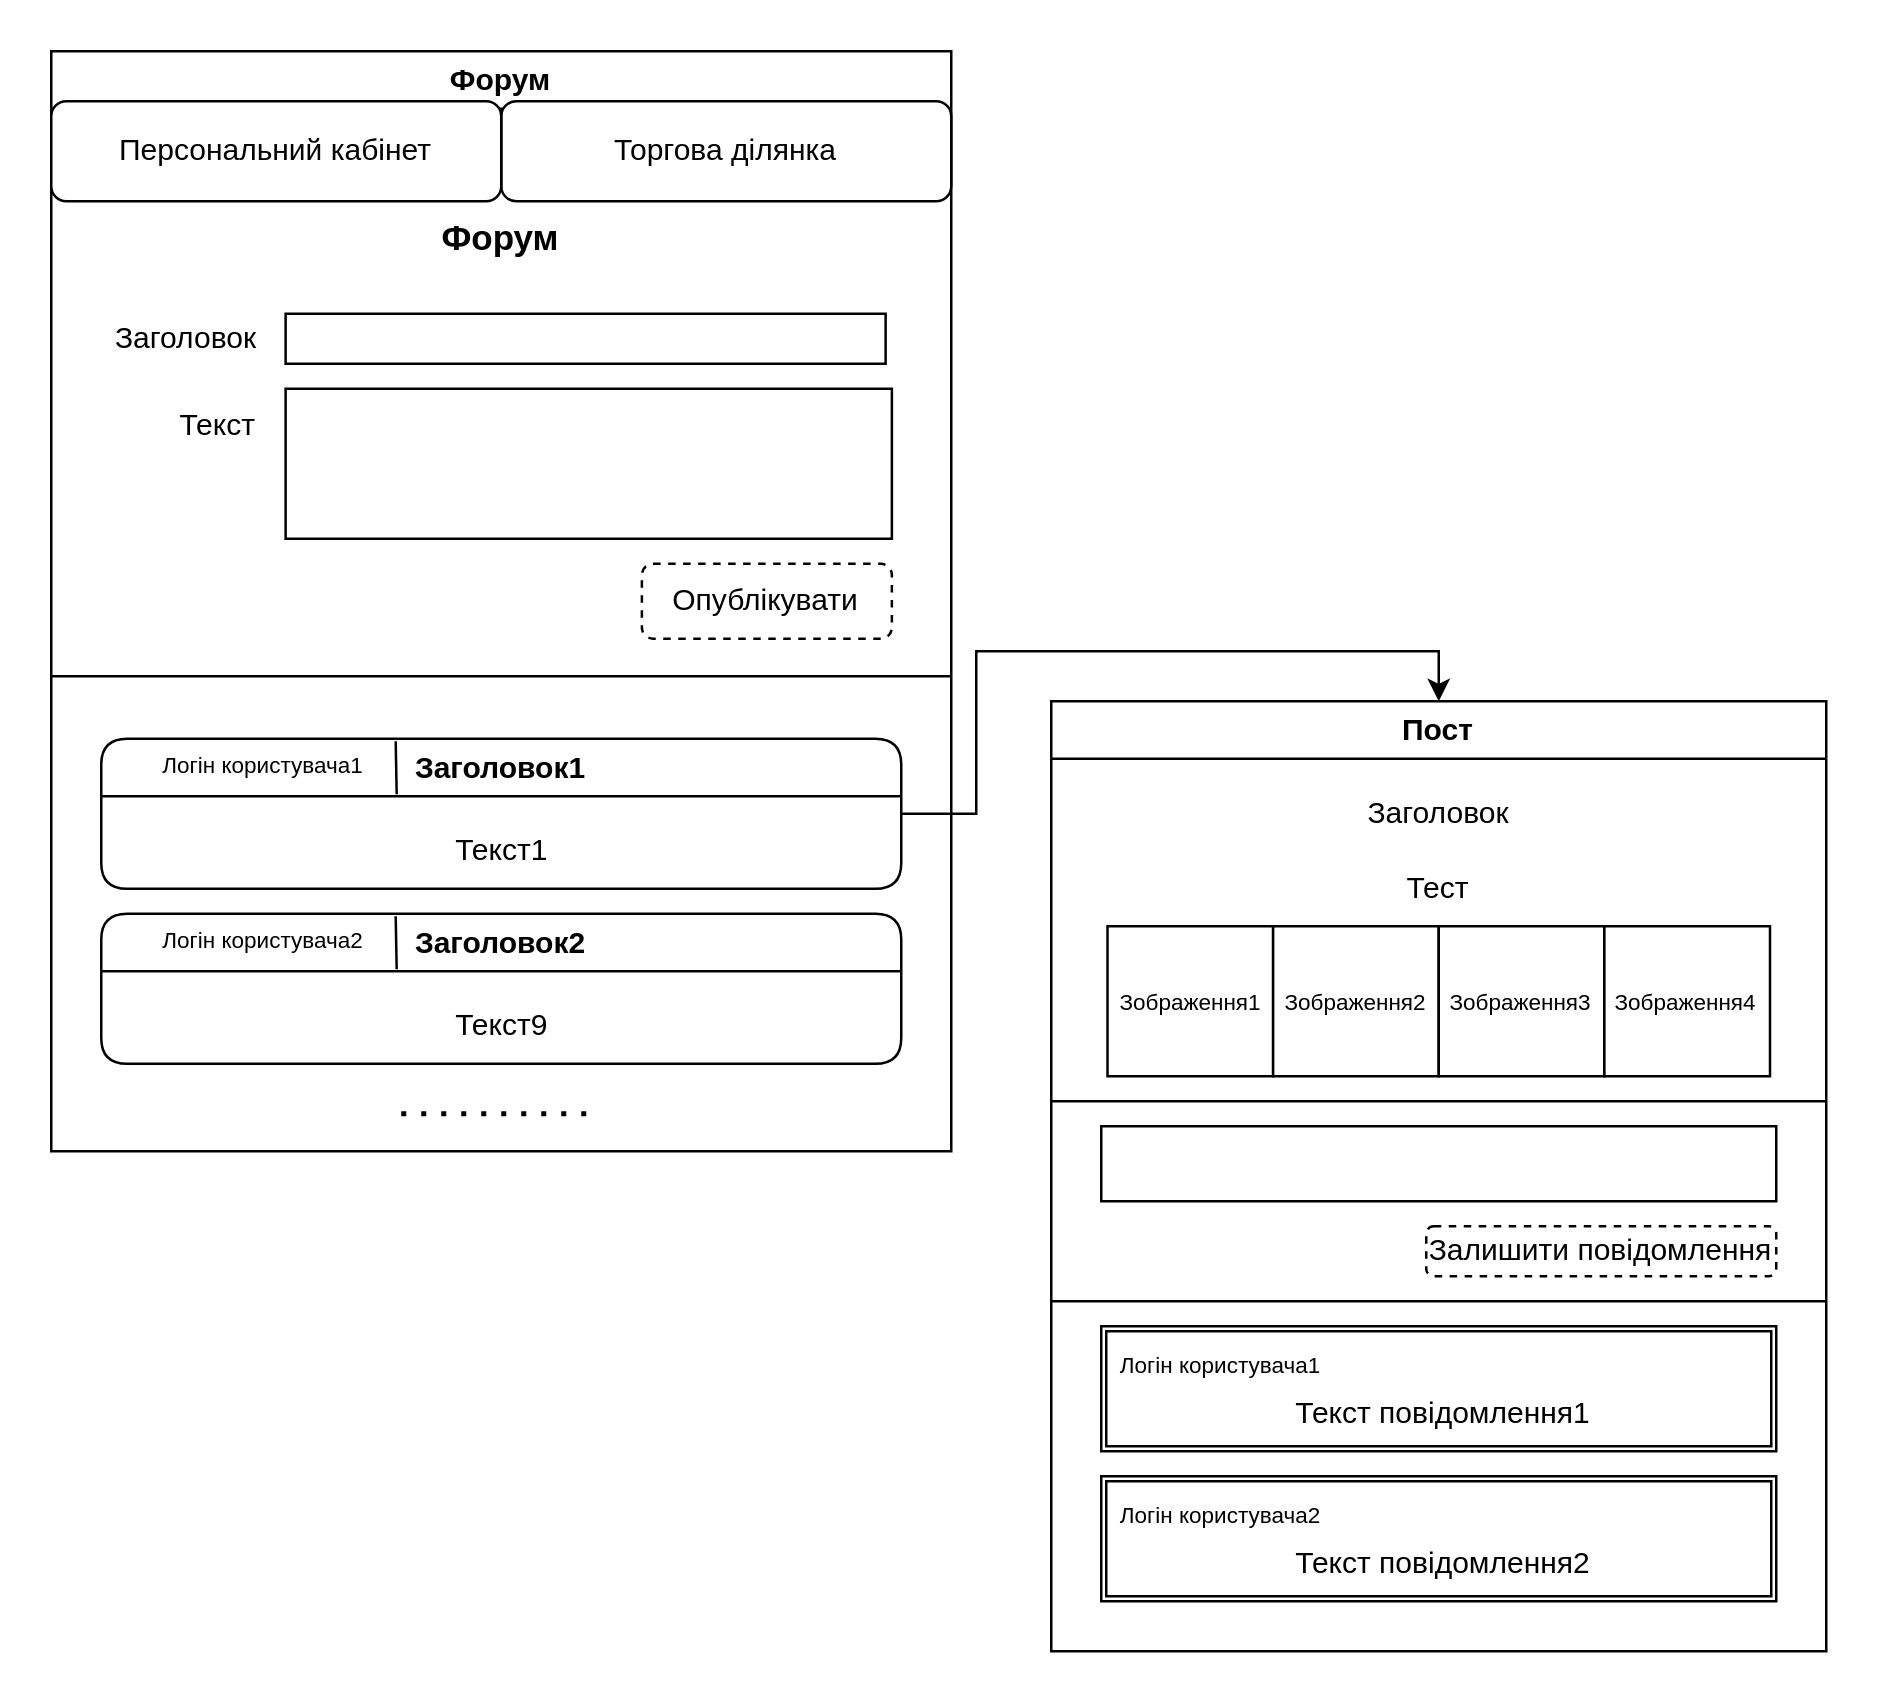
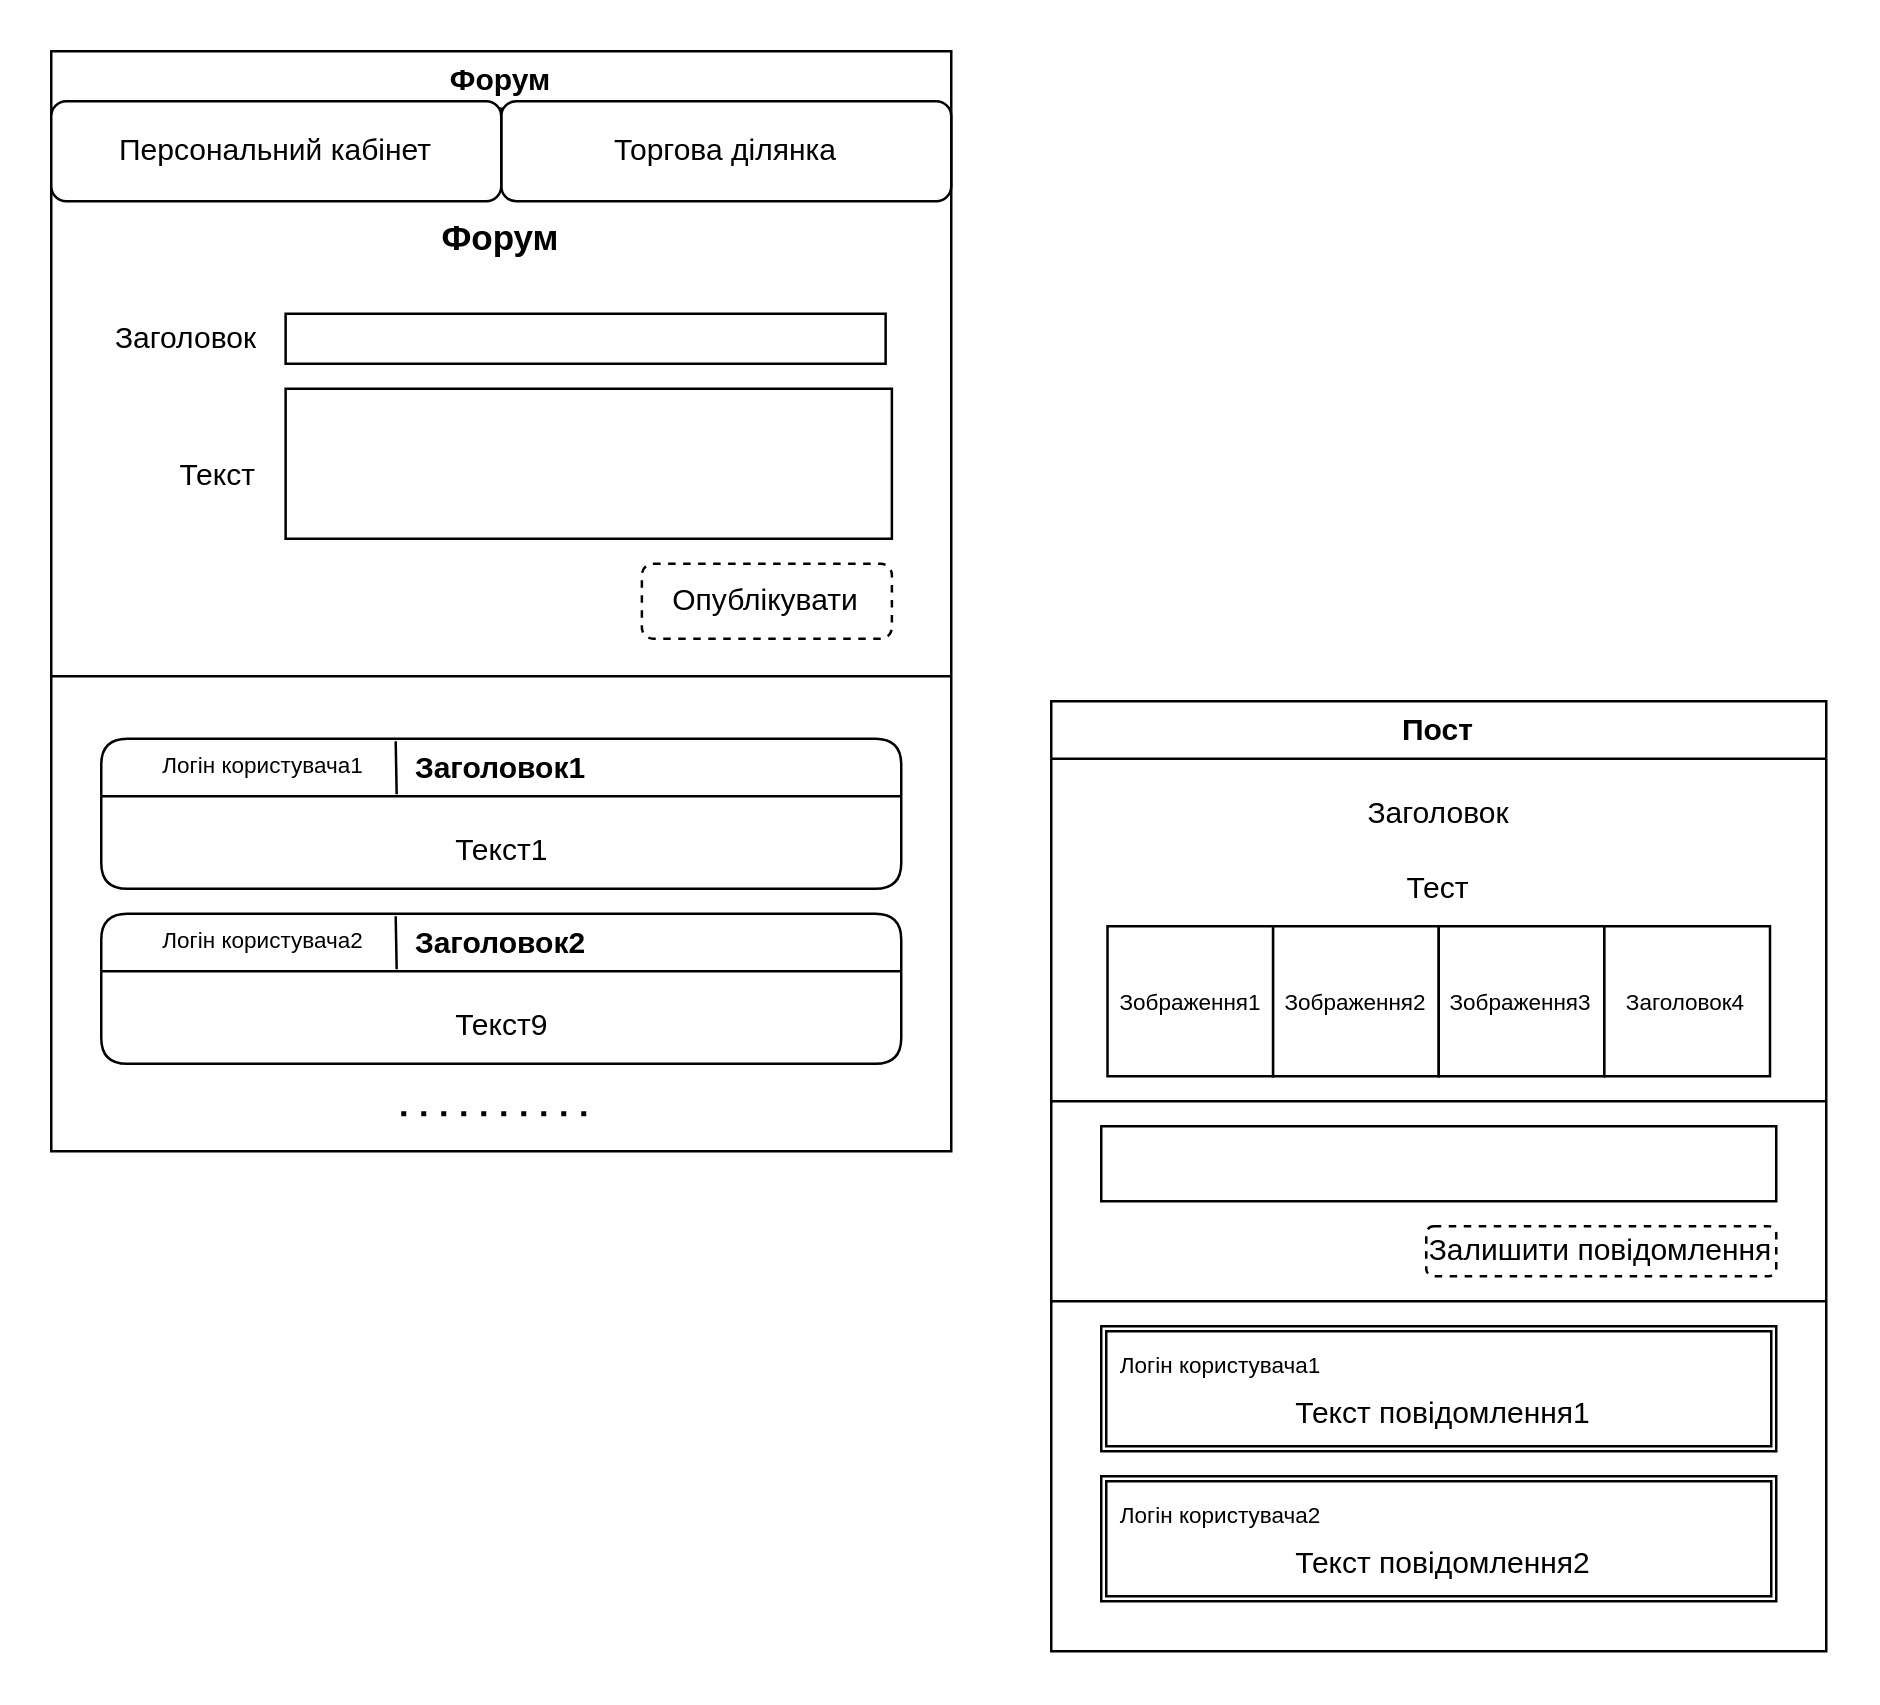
- <mxCell id="5" value="Текст" style="text;html=1;strokeColor=none;fillColor=none;align=right;verticalAlign=middle;whiteSpace=wrap;rounded=0;" vertex="1" parent="2"><mxGeometry x="23.75" y="135" width="60" height="30" as="geometry" /></mxCell>
+ <mxCell id="5" value="Текст" style="text;html=1;strokeColor=none;fillColor=none;align=right;verticalAlign=middle;whiteSpace=wrap;rounded=0;" vertex="1" parent="2"><mxGeometry x="23.75" y="155" width="60" height="30" as="geometry" /></mxCell>
- <mxCell id="39" style="edgeStyle=orthogonalEdgeStyle;rounded=0;orthogonalLoop=1;jettySize=auto;html=1;entryX=0.5;entryY=0;entryDx=0;entryDy=0;" edge="1" parent="1" source="9" target="22"><mxGeometry relative="1" as="geometry" /></mxCell>
- <mxCell id="28" value="&lt;font style=&quot;font-size: 9px;&quot;&gt;Зображення4&lt;/font&gt;" style="rounded=0;whiteSpace=wrap;html=1;" vertex="1" parent="22"><mxGeometry x="221.25" y="90" width="66.25" height="60" as="geometry" /></mxCell>
+ <mxCell id="28" value="&lt;font style=&quot;font-size: 9px;&quot;&gt;Заголовок4&lt;/font&gt;" style="rounded=0;whiteSpace=wrap;html=1;" vertex="1" parent="22"><mxGeometry x="221.25" y="90" width="66.25" height="60" as="geometry" /></mxCell>
